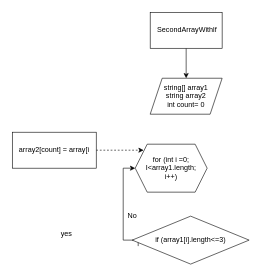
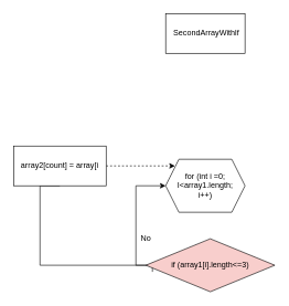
- <mxCell id="2" value="" style="edgeStyle=orthogonalEdgeStyle;rounded=0;orthogonalLoop=1;jettySize=auto;html=1;" edge="1" parent="1" source="3" target="4"><mxGeometry relative="1" as="geometry" /></mxCell>
- <mxCell id="4" value="string[] array1&lt;br&gt;string array2&lt;br&gt;int count= 0" style="shape=parallelogram;perimeter=parallelogramPerimeter;whiteSpace=wrap;html=1;fixedSize=1;" vertex="1" parent="1"><mxGeometry x="250" y="130" width="120" height="60" as="geometry" /></mxCell>
- <mxCell id="5" value="for (int i =0;&lt;br&gt;I&amp;lt;array1.length;&lt;br&gt;i++)" style="shape=hexagon;perimeter=hexagonPerimeter2;whiteSpace=wrap;html=1;fixedSize=1;" vertex="1" parent="1"><mxGeometry x="225" y="240" width="120" height="80" as="geometry" /></mxCell>
+ <mxCell id="5" value="for (int i =0;&lt;br&gt;I&amp;lt;array1.length;&lt;br&gt;i++)" style="shape=hexagon;perimeter=hexagonPerimeter2;whiteSpace=wrap;html=1;fixedSize=1;" vertex="1" parent="1"><mxGeometry x="250" y="240" width="120" height="80" as="geometry" /></mxCell>
- <mxCell id="9" value="yes" style="text;html=1;align=center;verticalAlign=middle;resizable=0;points=[];autosize=1;strokeColor=none;fillColor=none;" vertex="1" parent="1"><mxGeometry x="90" y="375" width="40" height="30" as="geometry" /></mxCell>
+ <mxCell id="10" value="" style="edgeStyle=orthogonalEdgeStyle;rounded=0;orthogonalLoop=1;jettySize=auto;html=1;entryX=0.5;entryY=1;entryDx=0;entryDy=0;endArrow=none;" edge="1" parent="1" source="8" target="12"><mxGeometry relative="1" as="geometry"><mxPoint x="220" y="400" as="sourcePoint" /><mxPoint x="160" y="270" as="targetPoint" /><Array as="points"><mxPoint x="60" y="400" /></Array></mxGeometry></mxCell>
- <mxCell id="8" value="if (array1[i].length&amp;lt;=3)" style="rhombus;whiteSpace=wrap;html=1;" vertex="1" parent="1"><mxGeometry x="220" y="360" width="195" height="80" as="geometry" /></mxCell>
+ <mxCell id="8" value="if (array1[i].length&amp;lt;=3)" style="rhombus;whiteSpace=wrap;html=1;fillColor=#f8cecc;" vertex="1" parent="1"><mxGeometry x="220" y="360" width="195" height="80" as="geometry" /></mxCell>
